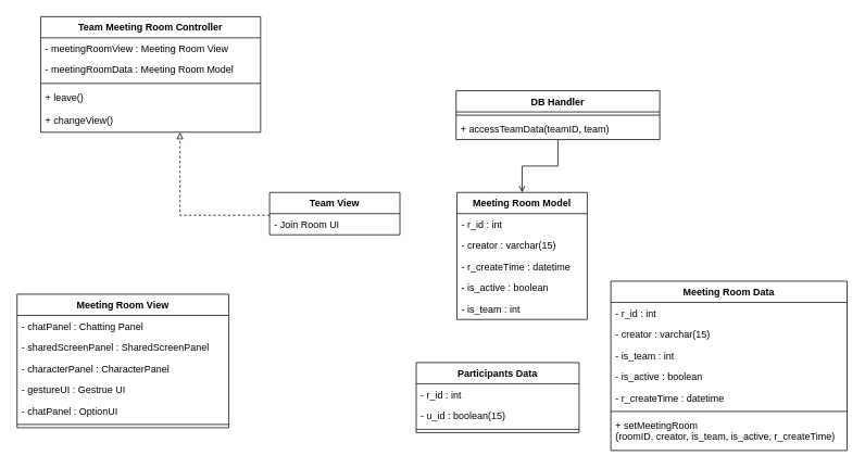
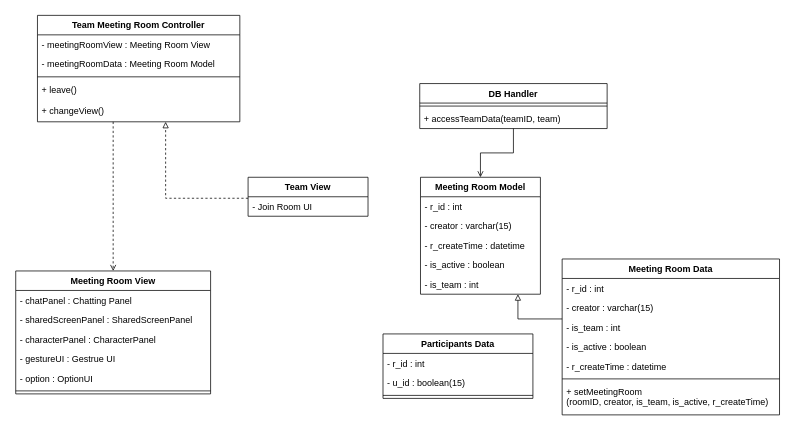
+ <mxCell id="2" style="edgeStyle=orthogonalEdgeStyle;rounded=0;orthogonalLoop=1;jettySize=auto;html=1;dashed=1;endArrow=open;endFill=0;" parent="1" source="3" target="9" edge="1"><mxGeometry relative="1" as="geometry"><Array as="points"><mxPoint x="150" y="231" /><mxPoint x="150" y="231" /></Array><mxPoint x="60" y="221" as="targetPoint" /></mxGeometry></mxCell>
+ <mxCell id="31" style="edgeStyle=orthogonalEdgeStyle;rounded=0;orthogonalLoop=1;jettySize=auto;html=1;endArrow=block;endFill=0;startSize=6;endSize=6;strokeWidth=1;" edge="1" parent="1" source="32" target="21"><mxGeometry relative="1" as="geometry"><Array as="points"><mxPoint x="690" y="425" /></Array><mxPoint x="840" y="445" as="sourcePoint" /></mxGeometry></mxCell>
- <mxCell id="14" value="- chatPanel : OptionUI" style="text;strokeColor=none;fillColor=none;align=left;verticalAlign=top;spacingLeft=4;spacingRight=4;overflow=hidden;rotatable=0;points=[[0,0.5],[1,0.5]];portConstraint=eastwest;" parent="9" vertex="1"><mxGeometry y="130" width="260" height="26" as="geometry" /></mxCell>
+ <mxCell id="14" value="- option : OptionUI" style="text;strokeColor=none;fillColor=none;align=left;verticalAlign=top;spacingLeft=4;spacingRight=4;overflow=hidden;rotatable=0;points=[[0,0.5],[1,0.5]];portConstraint=eastwest;" parent="9" vertex="1"><mxGeometry y="130" width="260" height="26" as="geometry" /></mxCell>
